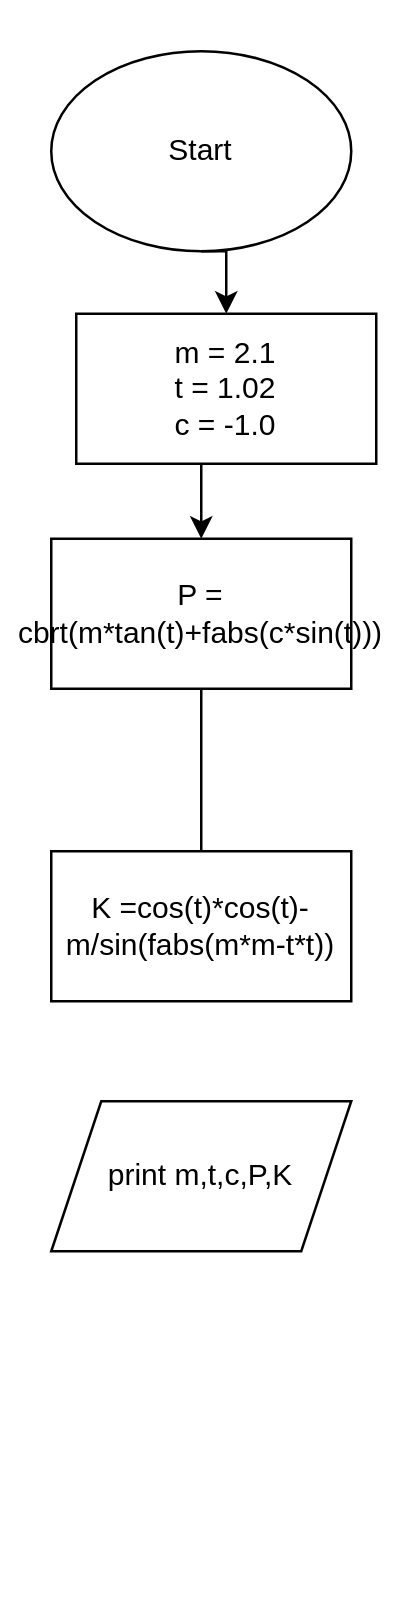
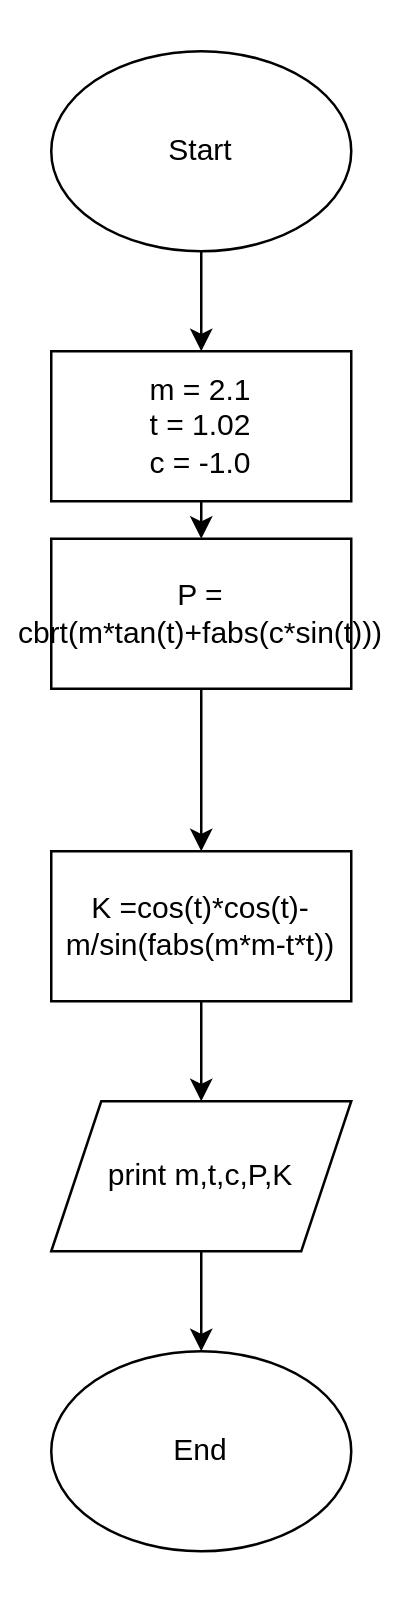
- <mxCell id="5" value="&lt;div&gt;m = 2.1&lt;/div&gt;&lt;div&gt;t = 1.02&lt;/div&gt;&lt;div&gt;c = -1.0&lt;br&gt;&lt;/div&gt;" style="rounded=0;whiteSpace=wrap;html=1;" vertex="1" parent="1"><mxGeometry x="30" y="125" width="120" height="60" as="geometry" /></mxCell>
+ <mxCell id="5" value="&lt;div&gt;m = 2.1&lt;/div&gt;&lt;div&gt;t = 1.02&lt;/div&gt;&lt;div&gt;c = -1.0&lt;br&gt;&lt;/div&gt;" style="rounded=0;whiteSpace=wrap;html=1;" vertex="1" parent="1"><mxGeometry x="20" y="140" width="120" height="60" as="geometry" /></mxCell>
- <mxCell id="6" style="edgeStyle=orthogonalEdgeStyle;rounded=0;orthogonalLoop=1;jettySize=auto;html=1;exitX=0.5;exitY=1;exitDx=0;exitDy=0;entryX=0.5;entryY=0;entryDx=0;entryDy=0;endArrow=none;" edge="1" parent="1" source="7" target="9"><mxGeometry relative="1" as="geometry" /></mxCell>
+ <mxCell id="6" style="edgeStyle=orthogonalEdgeStyle;rounded=0;orthogonalLoop=1;jettySize=auto;html=1;exitX=0.5;exitY=1;exitDx=0;exitDy=0;entryX=0.5;entryY=0;entryDx=0;entryDy=0;" edge="1" parent="1" source="7" target="9"><mxGeometry relative="1" as="geometry" /></mxCell>
+ <mxCell id="8" style="edgeStyle=orthogonalEdgeStyle;rounded=0;orthogonalLoop=1;jettySize=auto;html=1;exitX=0.5;exitY=1;exitDx=0;exitDy=0;entryX=0.5;entryY=0;entryDx=0;entryDy=0;" edge="1" parent="1" source="9" target="11"><mxGeometry relative="1" as="geometry" /></mxCell>
+ <mxCell id="10" style="edgeStyle=orthogonalEdgeStyle;rounded=0;orthogonalLoop=1;jettySize=auto;html=1;exitX=0.5;exitY=1;exitDx=0;exitDy=0;entryX=0.5;entryY=0;entryDx=0;entryDy=0;" edge="1" parent="1" source="11" target="12"><mxGeometry relative="1" as="geometry" /></mxCell>
+ <mxCell id="12" value="End" style="ellipse;whiteSpace=wrap;html=1;" vertex="1" parent="1"><mxGeometry x="20" y="540" width="120" height="80" as="geometry" /></mxCell>
